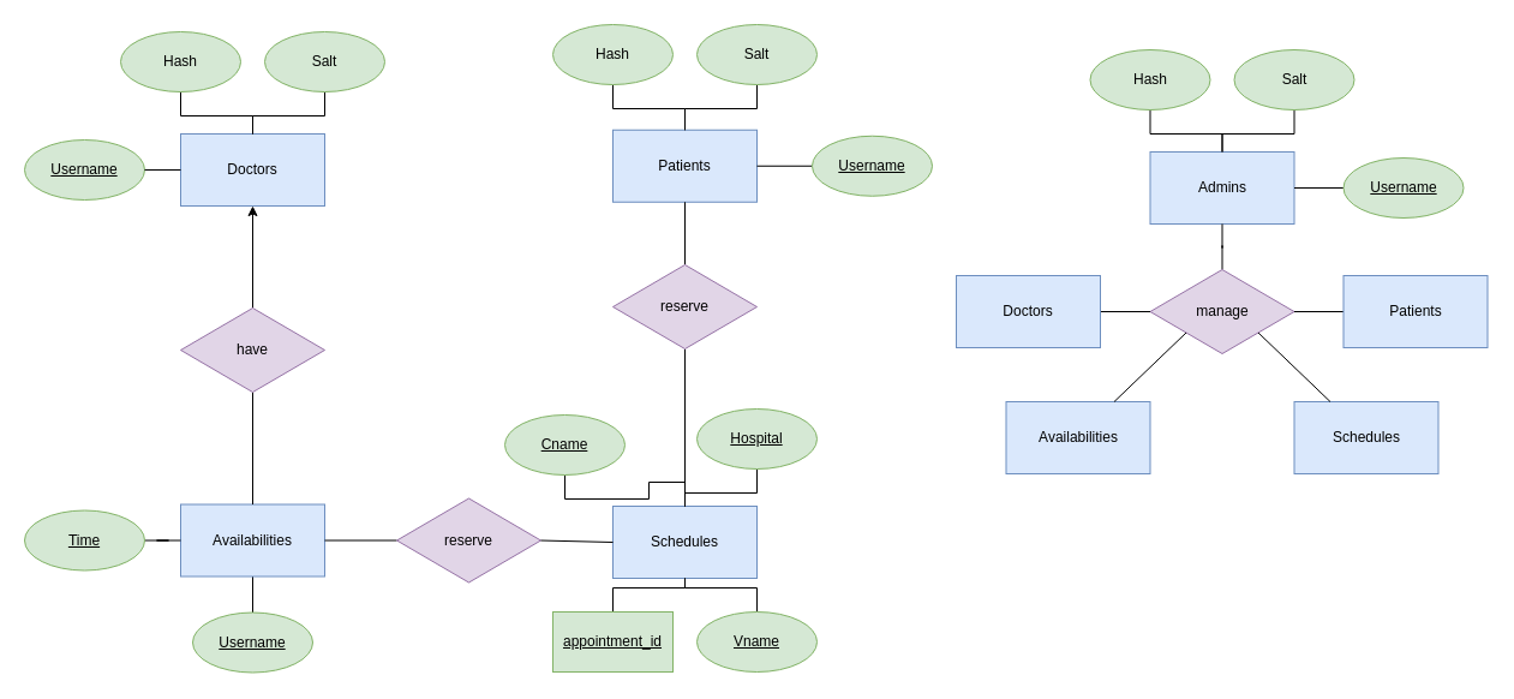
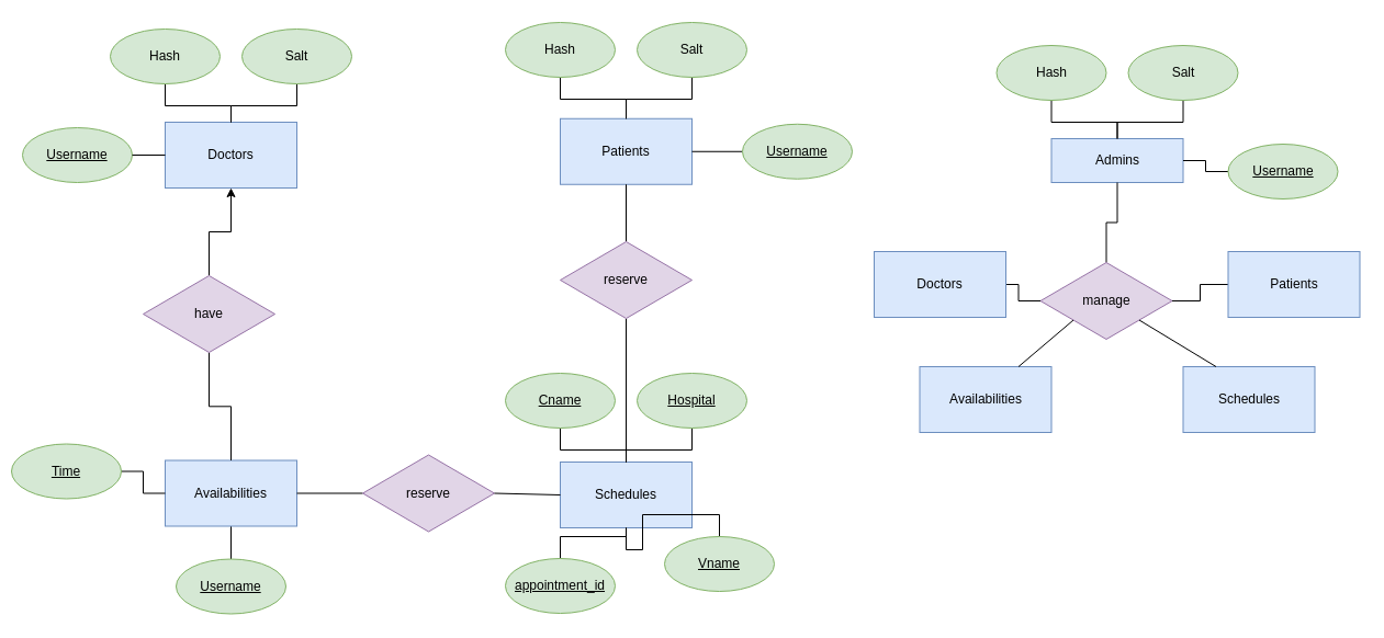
- <mxCell id="39" value="Admins" style="rounded=0;whiteSpace=wrap;html=1;fillColor=#dae8fc;strokeColor=#6c8ebf;endArrow=none" vertex="1" parent="1"><mxGeometry x="957.5" y="126" width="120" height="60" as="geometry" /></mxCell>
+ <mxCell id="39" value="Admins" style="rounded=0;whiteSpace=wrap;html=1;fillColor=#dae8fc;strokeColor=#6c8ebf;endArrow=none" vertex="1" parent="1"><mxGeometry x="957.5" y="126" width="120" height="40" as="geometry" /></mxCell>
- <mxCell id="48" value="manage" style="rhombus;whiteSpace=wrap;html=1;fillColor=#e1d5e7;strokeColor=#9673a6;" vertex="1" parent="1"><mxGeometry x="957.5" y="224" width="120" height="70" as="geometry" /></mxCell>
+ <mxCell id="48" value="manage" style="rhombus;whiteSpace=wrap;html=1;fillColor=#e1d5e7;strokeColor=#9673a6;" vertex="1" parent="1"><mxGeometry x="947.5" y="239" width="120" height="70" as="geometry" /></mxCell>
- <mxCell id="32" value="have" style="rhombus;whiteSpace=wrap;html=1;fillColor=#e1d5e7;strokeColor=#9673a6;" parent="1" vertex="1"><mxGeometry x="150" y="256" width="120" height="70" as="geometry" /></mxCell>
+ <mxCell id="32" value="have" style="rhombus;whiteSpace=wrap;html=1;fillColor=#e1d5e7;strokeColor=#9673a6;" parent="1" vertex="1"><mxGeometry x="130" y="251" width="120" height="70" as="geometry" /></mxCell>
- <mxCell id="25" value="&lt;u&gt;Cname&lt;/u&gt;" style="ellipse;whiteSpace=wrap;html=1;fillColor=#d5e8d4;strokeColor=#82b366;" parent="1" vertex="1"><mxGeometry x="420" y="345" width="100" height="50" as="geometry" /></mxCell>
+ <mxCell id="25" value="&lt;u&gt;Cname&lt;/u&gt;" style="ellipse;whiteSpace=wrap;html=1;fillColor=#d5e8d4;strokeColor=#82b366;" parent="1" vertex="1"><mxGeometry x="460" y="340" width="100" height="50" as="geometry" /></mxCell>
- <mxCell id="19" value="&lt;u&gt;Time&lt;/u&gt;" style="ellipse;whiteSpace=wrap;html=1;fillColor=#d5e8d4;strokeColor=#82b366;" parent="1" vertex="1"><mxGeometry x="20" y="424.5" width="100" height="50" as="geometry" /></mxCell>
+ <mxCell id="19" value="&lt;u&gt;Time&lt;/u&gt;" style="ellipse;whiteSpace=wrap;html=1;fillColor=#d5e8d4;strokeColor=#82b366;" parent="1" vertex="1"><mxGeometry x="10" y="404.5" width="100" height="50" as="geometry" /></mxCell>
- <mxCell id="23" value="&lt;u&gt;appointment_id&lt;/u&gt;" style="whiteSpace=wrap;html=1;fillColor=#d5e8d4;strokeColor=#82b366;rounded=0;" parent="1" vertex="1"><mxGeometry x="460" y="509" width="100" height="50" as="geometry" /></mxCell>
+ <mxCell id="23" value="&lt;u&gt;appointment_id&lt;/u&gt;" style="ellipse;whiteSpace=wrap;html=1;fillColor=#d5e8d4;strokeColor=#82b366;" parent="1" vertex="1"><mxGeometry x="460" y="509" width="100" height="50" as="geometry" /></mxCell>
- <mxCell id="30" value="&lt;u&gt;Vname&lt;/u&gt;" style="ellipse;whiteSpace=wrap;html=1;fillColor=#d5e8d4;strokeColor=#82b366;" parent="1" vertex="1"><mxGeometry x="580" y="509" width="100" height="50" as="geometry" /></mxCell>
+ <mxCell id="30" value="&lt;u&gt;Vname&lt;/u&gt;" style="ellipse;whiteSpace=wrap;html=1;fillColor=#d5e8d4;strokeColor=#82b366;" parent="1" vertex="1"><mxGeometry x="605" y="489" width="100" height="50" as="geometry" /></mxCell>
